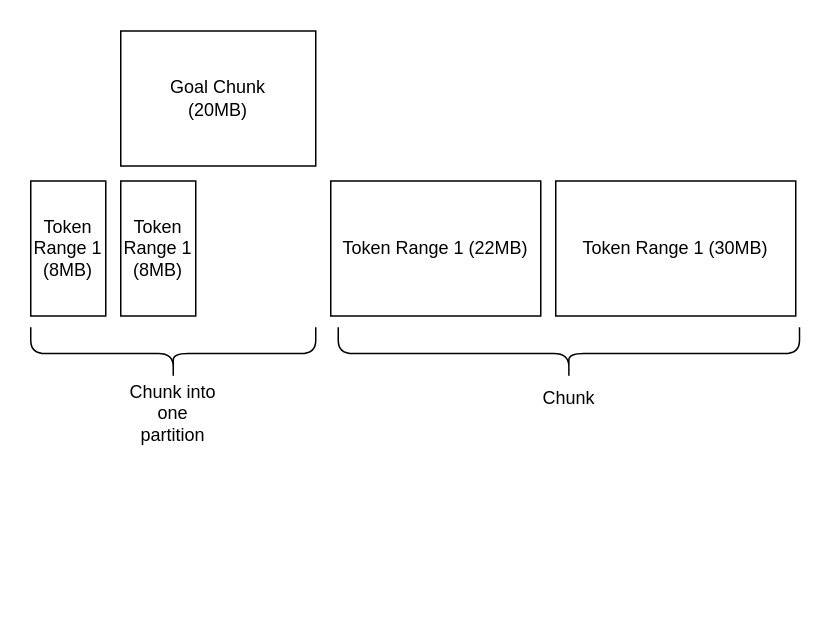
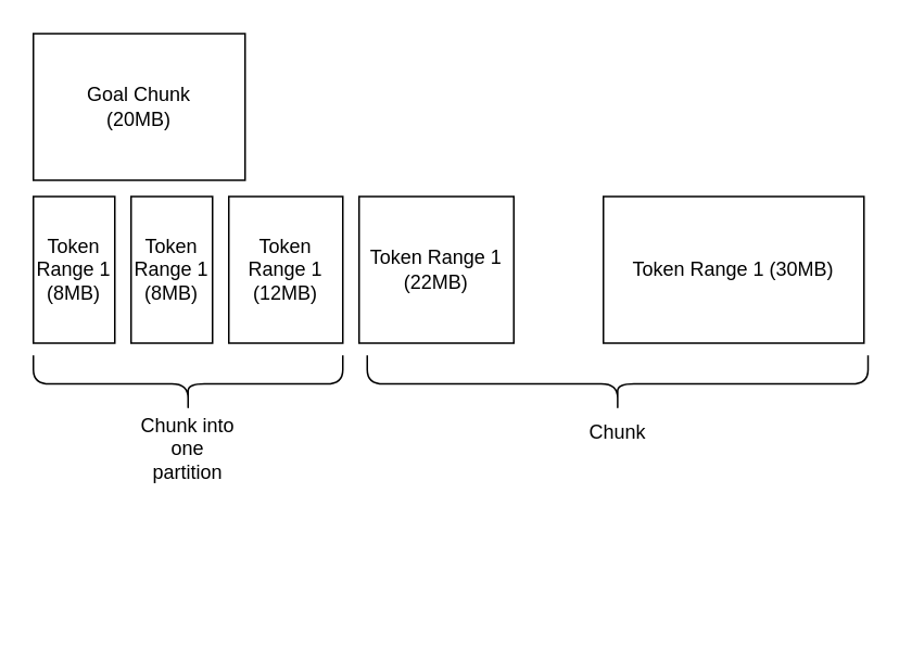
- <mxCell id="3" value="Goal Chunk&lt;br&gt;(20MB)" style="rounded=0;whiteSpace=wrap;html=1;" vertex="1" parent="1"><mxGeometry x="80" y="20" width="130" height="90" as="geometry" /></mxCell>
+ <mxCell id="3" value="Goal Chunk&lt;br&gt;(20MB)" style="rounded=0;whiteSpace=wrap;html=1;" vertex="1" parent="1"><mxGeometry x="20" y="20" width="130" height="90" as="geometry" /></mxCell>
+ <mxCell id="4" value="Token Range 1 (12MB)" style="rounded=0;whiteSpace=wrap;html=1;" vertex="1" parent="1"><mxGeometry x="140" y="120" width="70" height="90" as="geometry" /></mxCell>
- <mxCell id="8" value="Token Range 1 (22MB)" style="rounded=0;whiteSpace=wrap;html=1;" vertex="1" parent="1"><mxGeometry x="220" y="120" width="140" height="90" as="geometry" /></mxCell>
+ <mxCell id="8" value="Token Range 1 (22MB)" style="rounded=0;whiteSpace=wrap;html=1;" vertex="1" parent="1"><mxGeometry x="220" y="120" width="95" height="90" as="geometry" /></mxCell>
